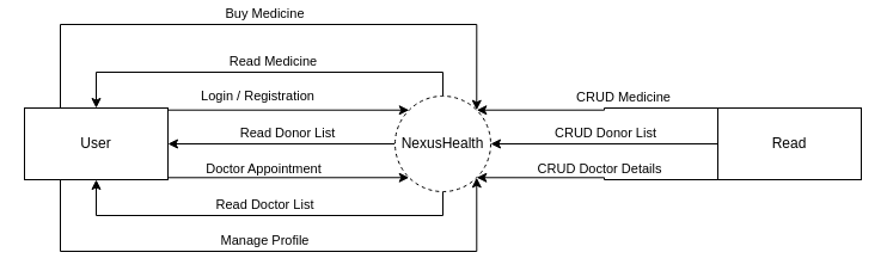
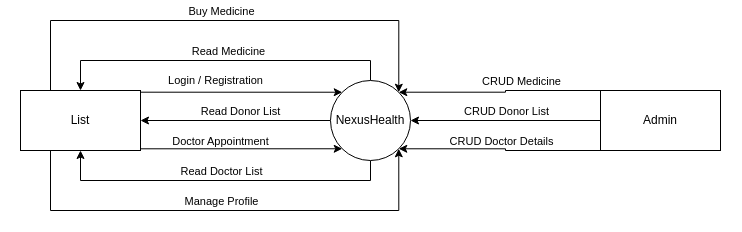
- <mxCell id="17" value="User" style="rounded=0;whiteSpace=wrap;html=1;" vertex="1" parent="1"><mxGeometry x="20" y="90" width="120" height="60" as="geometry" /></mxCell>
+ <mxCell id="17" value="List" style="rounded=0;whiteSpace=wrap;html=1;" vertex="1" parent="1"><mxGeometry x="20" y="90" width="120" height="60" as="geometry" /></mxCell>
- <mxCell id="8" value="NexusHealth" style="ellipse;whiteSpace=wrap;html=1;aspect=fixed;dashed=1;" vertex="1" parent="1"><mxGeometry x="330" y="80" width="80" height="80" as="geometry" /></mxCell>
+ <mxCell id="8" value="NexusHealth" style="ellipse;whiteSpace=wrap;html=1;aspect=fixed;" vertex="1" parent="1"><mxGeometry x="330" y="80" width="80" height="80" as="geometry" /></mxCell>
- <mxCell id="24" value="Read" style="rounded=0;whiteSpace=wrap;html=1;" vertex="1" parent="1"><mxGeometry x="600" y="90" width="120" height="60" as="geometry" /></mxCell>
+ <mxCell id="24" value="Admin" style="rounded=0;whiteSpace=wrap;html=1;" vertex="1" parent="1"><mxGeometry x="600" y="90" width="120" height="60" as="geometry" /></mxCell>
